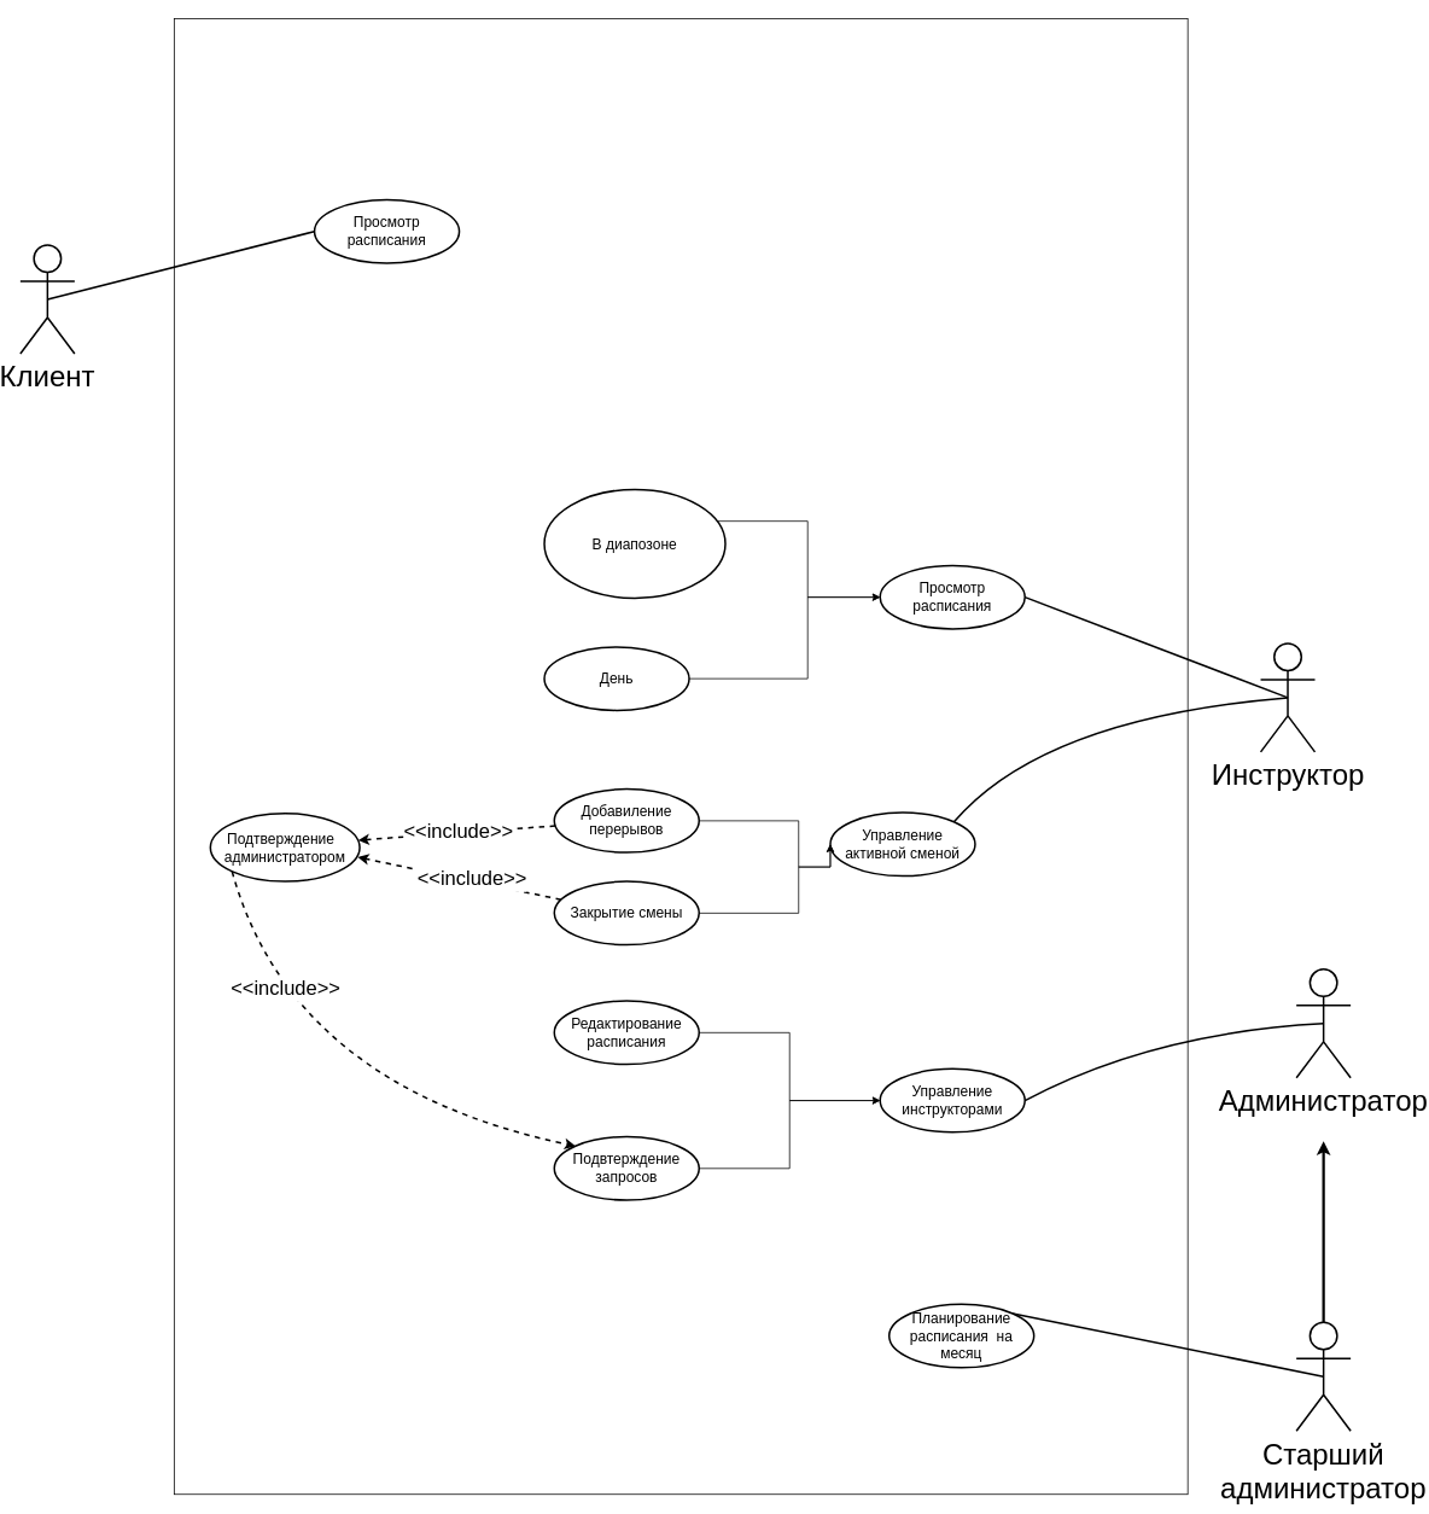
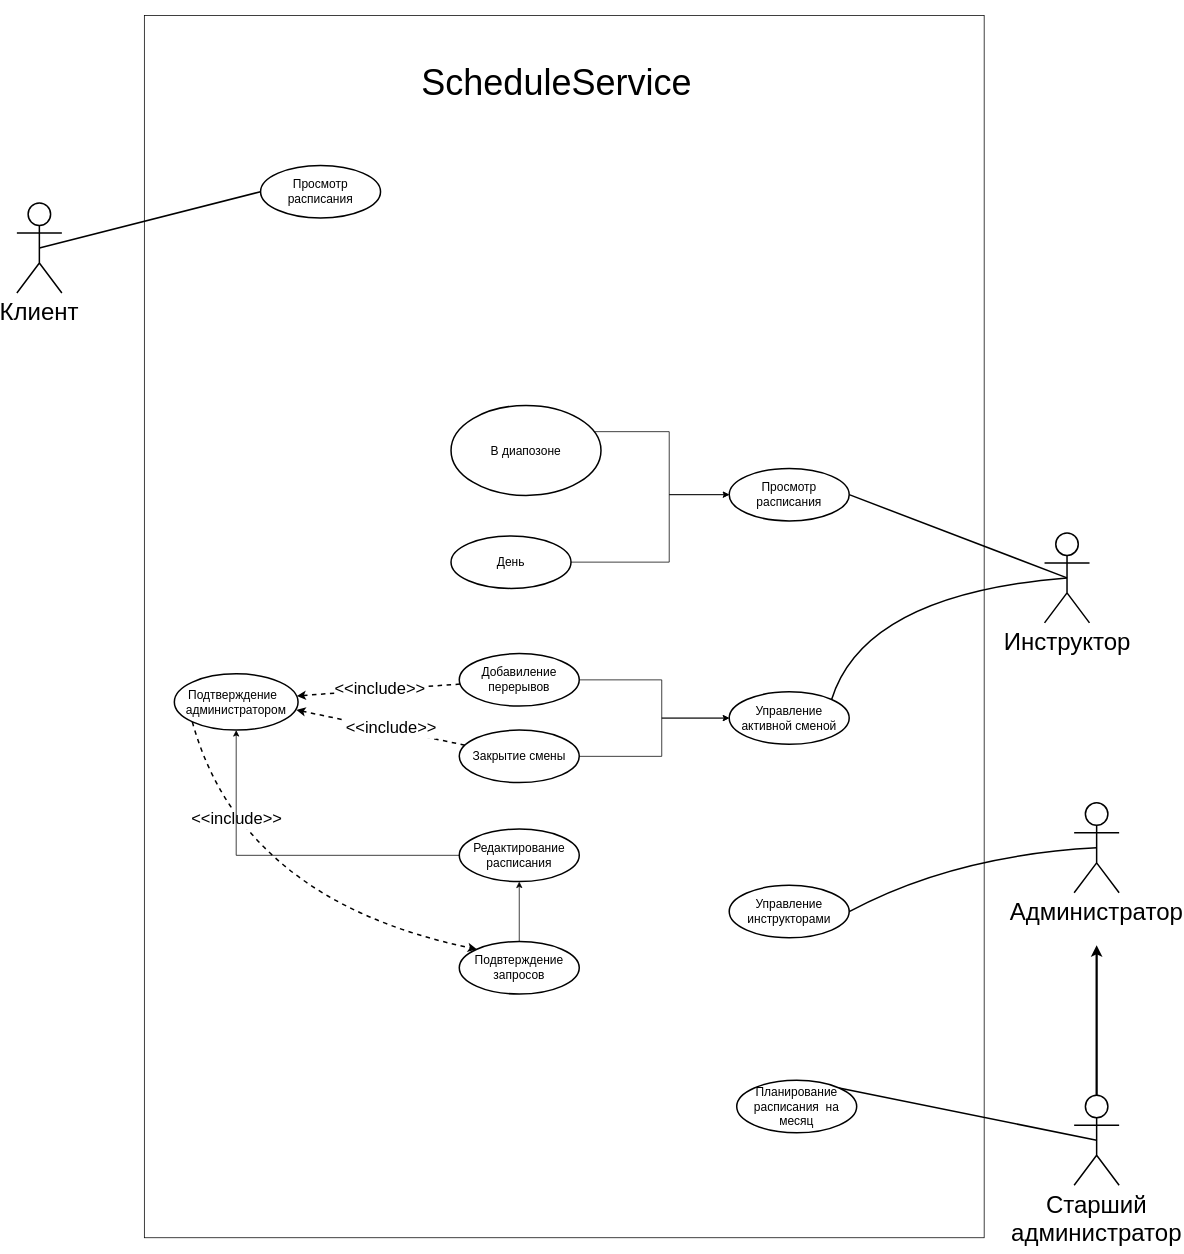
+ <mxCell id="33" value="&lt;span style=&quot;font-size: 48px;&quot;&gt;ScheduleService&lt;/span&gt;" style="text;html=1;align=center;verticalAlign=middle;whiteSpace=wrap;rounded=0;fontSize=16;" parent="1" vertex="1"><mxGeometry x="376" y="89.997" width="728" height="39.457" as="geometry" /></mxCell>
- <mxCell id="23" value="Управление активной сменой" style="rounded=1;absoluteArcSize=1;arcSize=14;whiteSpace=wrap;strokeWidth=2;shape=ellipse;perimeter=ellipsePerimeter;html=1;fontSize=16;" parent="22" vertex="1"><mxGeometry x="184" y="27" width="160" height="70" as="geometry" /></mxCell>
+ <mxCell id="23" value="Управление активной сменой" style="rounded=1;absoluteArcSize=1;arcSize=14;whiteSpace=wrap;strokeWidth=2;shape=ellipse;perimeter=ellipsePerimeter;html=1;fontSize=16;" parent="22" vertex="1"><mxGeometry x="239" y="52" width="160" height="70" as="geometry" /></mxCell>
- <mxCell id="38" style="edgeStyle=orthogonalEdgeStyle;rounded=0;orthogonalLoop=1;jettySize=auto;html=1;entryX=0;entryY=0.5;entryDx=0;entryDy=0;" parent="34" source="36" target="35" edge="1"><mxGeometry relative="1" as="geometry" /></mxCell>
+ <mxCell id="38" style="edgeStyle=orthogonalEdgeStyle;rounded=0;orthogonalLoop=1;jettySize=auto;html=1;" parent="34" source="36" target="15" edge="1"><mxGeometry relative="1" as="geometry" /></mxCell>
- <mxCell id="39" style="edgeStyle=orthogonalEdgeStyle;rounded=0;orthogonalLoop=1;jettySize=auto;html=1;entryX=0;entryY=0.5;entryDx=0;entryDy=0;" parent="34" source="37" target="35" edge="1"><mxGeometry relative="1" as="geometry" /></mxCell>
+ <mxCell id="39" style="edgeStyle=orthogonalEdgeStyle;rounded=0;orthogonalLoop=1;jettySize=auto;html=1;" parent="34" source="37" target="36" edge="1"><mxGeometry relative="1" as="geometry" /></mxCell>
